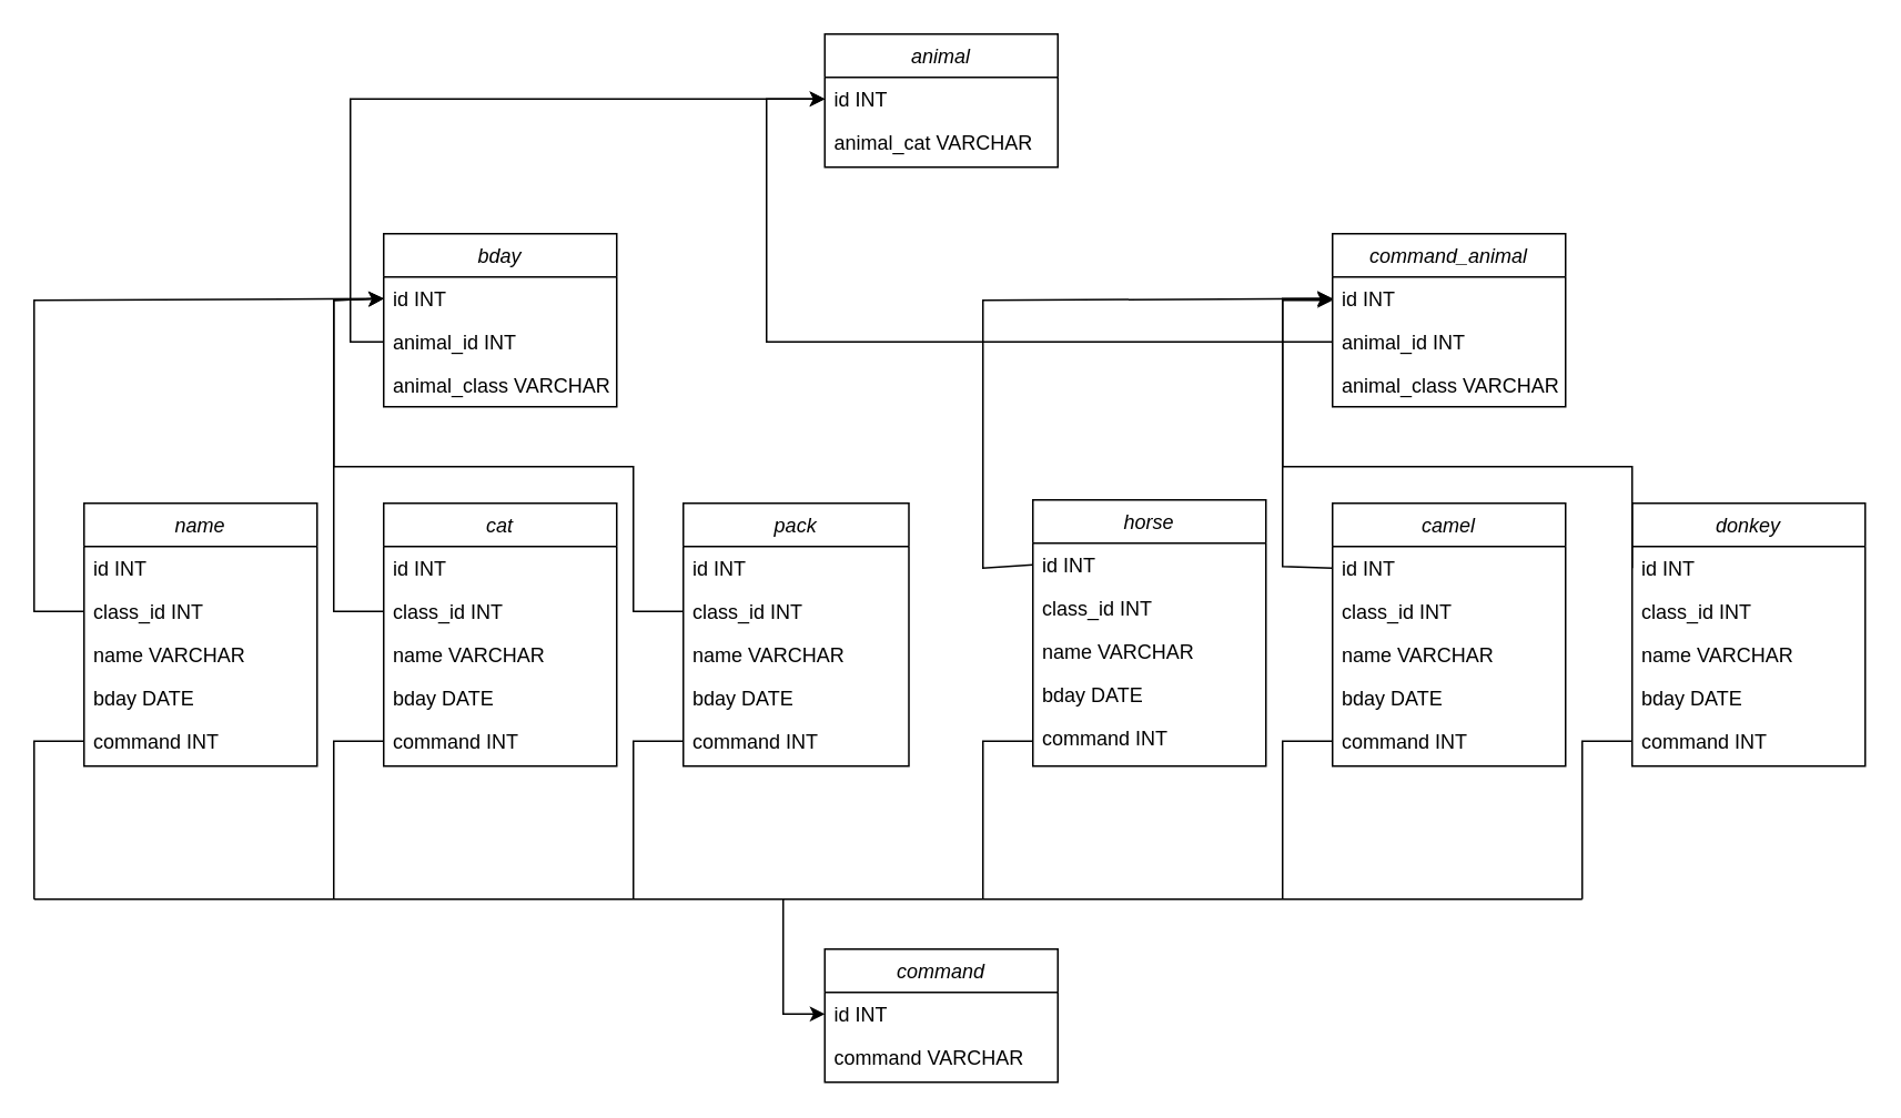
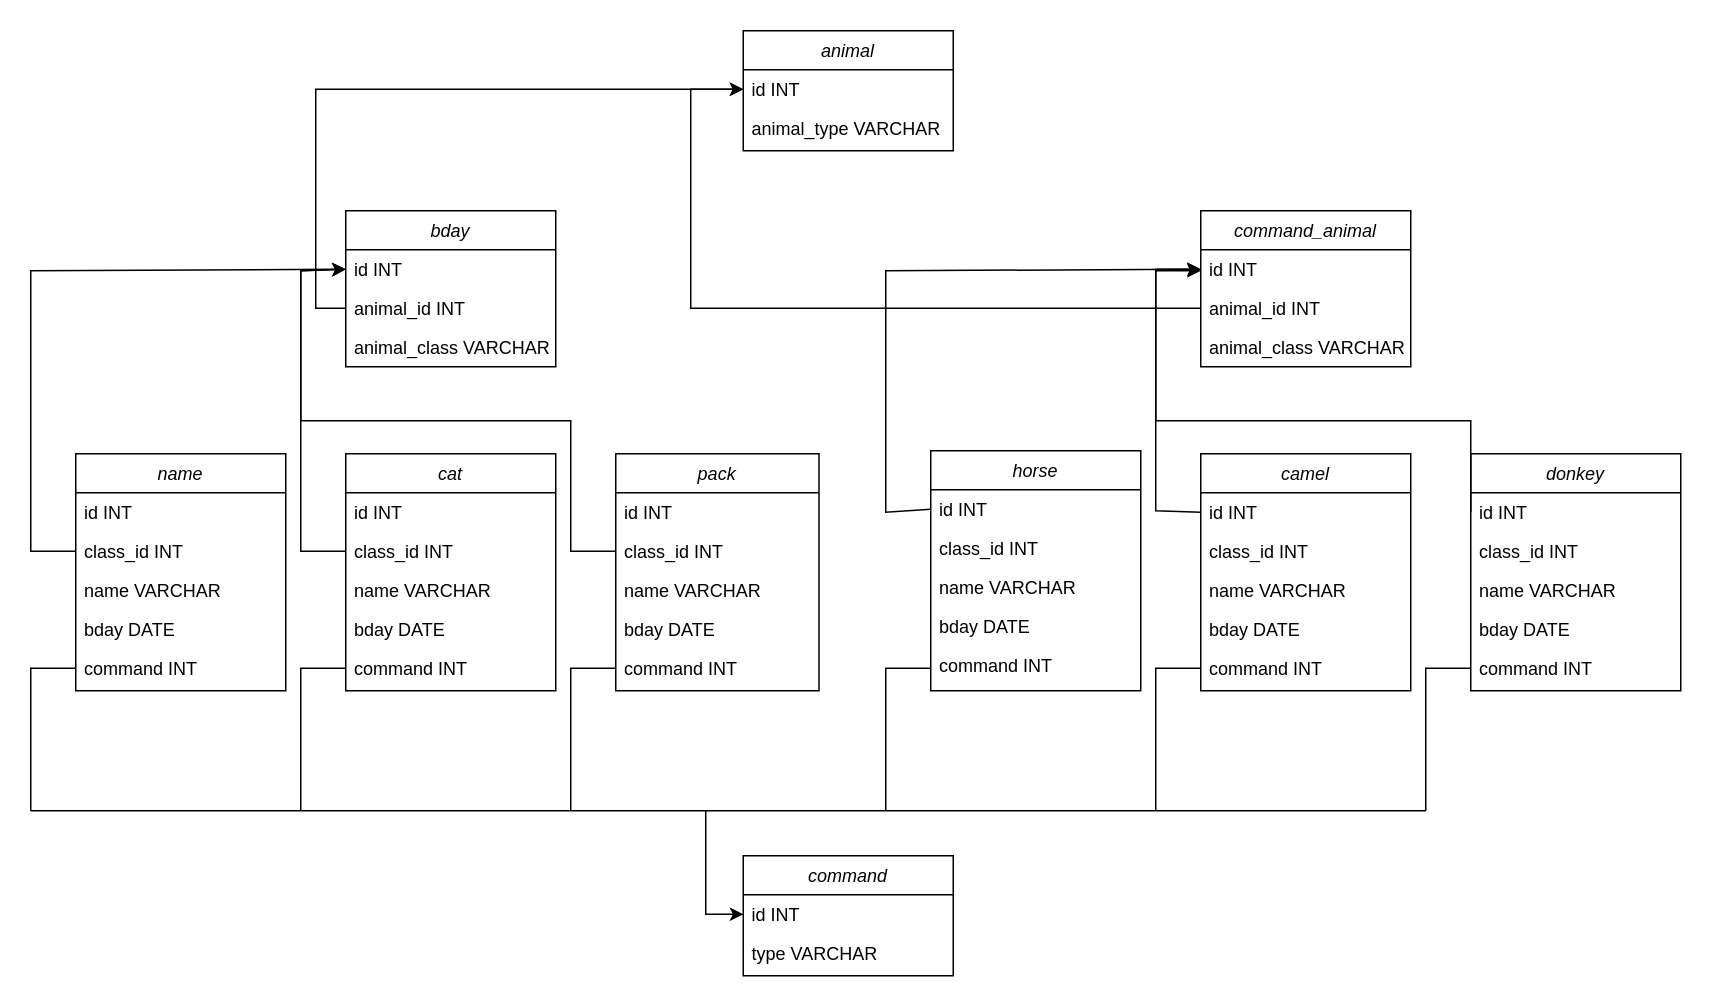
- <mxCell id="4" value="animal_cat VARCHAR" style="text;align=left;verticalAlign=top;spacingLeft=4;spacingRight=4;overflow=hidden;rotatable=0;points=[[0,0.5],[1,0.5]];portConstraint=eastwest;rounded=0;shadow=0;html=0;" parent="2" vertex="1"><mxGeometry y="52" width="140" height="26" as="geometry" /></mxCell>
+ <mxCell id="4" value="animal_type VARCHAR" style="text;align=left;verticalAlign=top;spacingLeft=4;spacingRight=4;overflow=hidden;rotatable=0;points=[[0,0.5],[1,0.5]];portConstraint=eastwest;rounded=0;shadow=0;html=0;" parent="2" vertex="1"><mxGeometry y="52" width="140" height="26" as="geometry" /></mxCell>
- <mxCell id="55" value="command VARCHAR" style="text;align=left;verticalAlign=top;spacingLeft=4;spacingRight=4;overflow=hidden;rotatable=0;points=[[0,0.5],[1,0.5]];portConstraint=eastwest;rounded=0;shadow=0;html=0;" parent="53" vertex="1"><mxGeometry y="52" width="140" height="26" as="geometry" /></mxCell>
+ <mxCell id="55" value="type VARCHAR" style="text;align=left;verticalAlign=top;spacingLeft=4;spacingRight=4;overflow=hidden;rotatable=0;points=[[0,0.5],[1,0.5]];portConstraint=eastwest;rounded=0;shadow=0;html=0;" parent="53" vertex="1"><mxGeometry y="52" width="140" height="26" as="geometry" /></mxCell>
